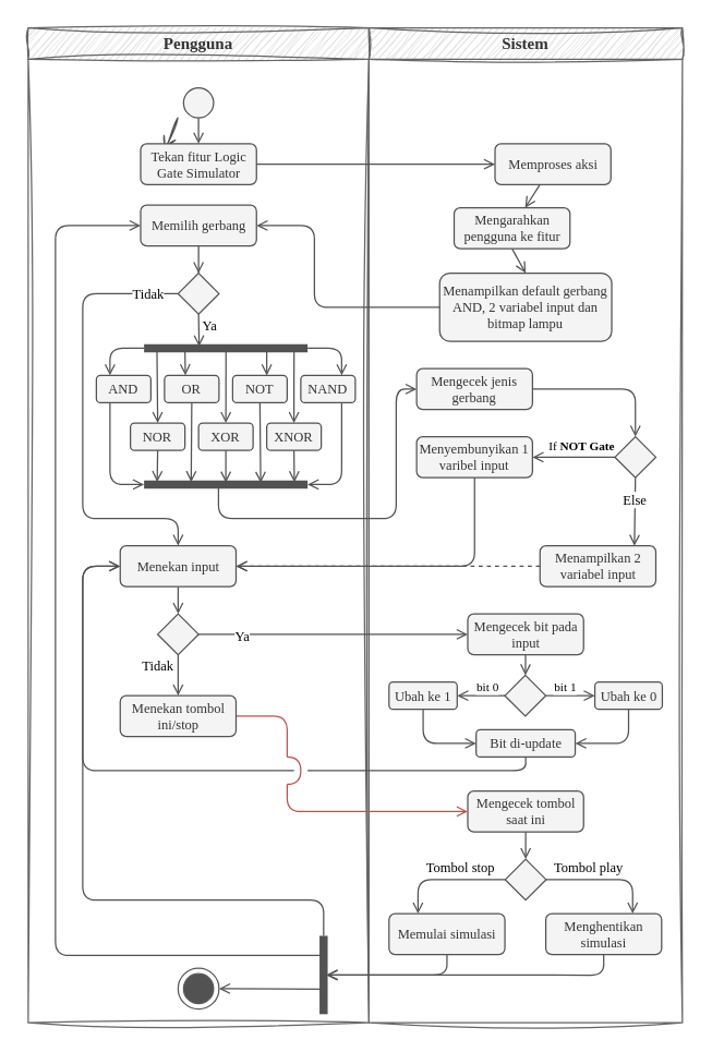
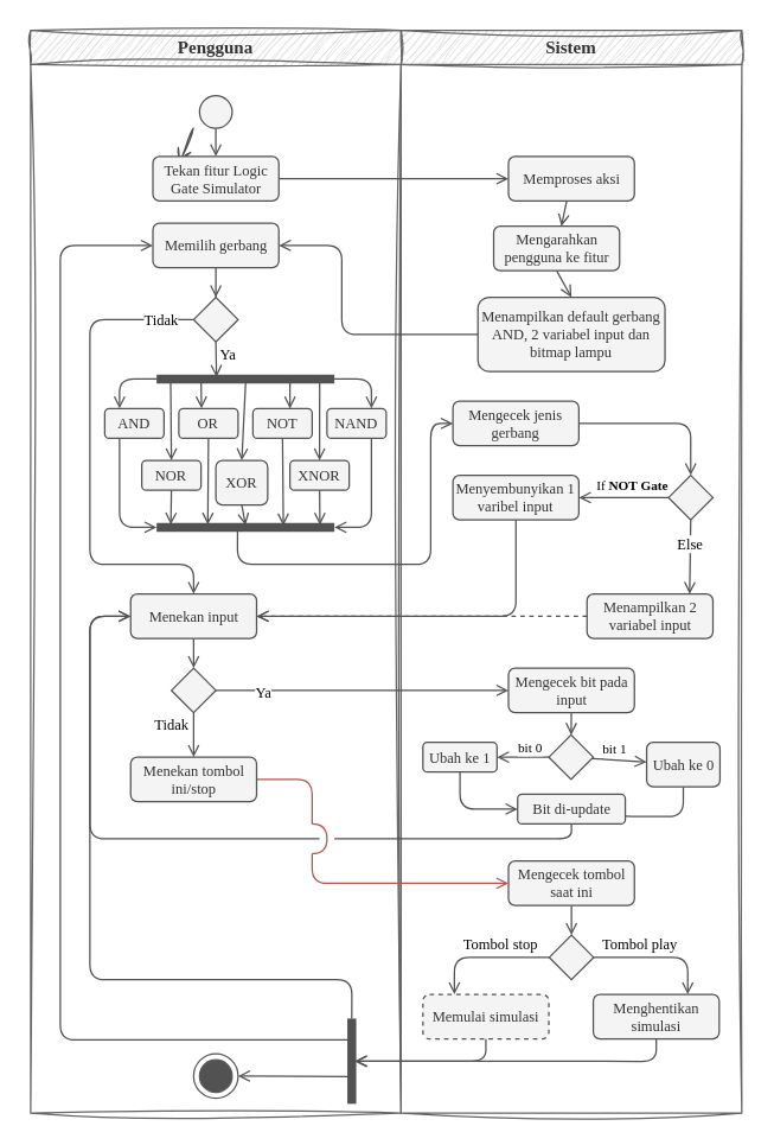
- <mxCell id="62" value="Memproses aksi" style="rounded=1;whiteSpace=wrap;html=1;fillColor=#f4f4f4;strokeColor=#525252;fontFamily=Ubuntu;fontSource=https%3A%2F%2Ffonts.googleapis.com%2Fcss%3Ffamily%3DUbuntu;fontSize=10;fontColor=#333333;" vertex="1" parent="56"><mxGeometry x="92.5" y="85" width="85" height="30" as="geometry" /></mxCell>
+ <mxCell id="62" value="Memproses aksi" style="rounded=1;whiteSpace=wrap;html=1;fillColor=#f4f4f4;strokeColor=#525252;fontFamily=Ubuntu;fontSource=https%3A%2F%2Ffonts.googleapis.com%2Fcss%3Ffamily%3DUbuntu;fontSize=10;fontColor=#333333;" vertex="1" parent="56"><mxGeometry x="72.5" y="85" width="85" height="30" as="geometry" /></mxCell>
- <mxCell id="28" value="XOR" style="rounded=1;whiteSpace=wrap;html=1;fillColor=#f4f4f4;strokeColor=#525252;fontFamily=Ubuntu;fontSource=https%3A%2F%2Ffonts.googleapis.com%2Fcss%3Ffamily%3DUbuntu;fontSize=10;fontColor=#333333;" vertex="1" parent="16"><mxGeometry x="75" y="60" width="40" height="20" as="geometry" /></mxCell>
+ <mxCell id="28" value="XOR" style="rounded=1;whiteSpace=wrap;html=1;fillColor=#f4f4f4;strokeColor=#525252;fontFamily=Ubuntu;fontSource=https%3A%2F%2Ffonts.googleapis.com%2Fcss%3Ffamily%3DUbuntu;fontSize=10;fontColor=#333333;" vertex="1" parent="16"><mxGeometry x="75" y="60" width="35" height="30" as="geometry" /></mxCell>
- <mxCell id="85" value="Ubah ke 0" style="rounded=1;whiteSpace=wrap;html=1;fillColor=#f4f4f4;strokeColor=#525252;fontFamily=Ubuntu;fontSource=https%3A%2F%2Ffonts.googleapis.com%2Fcss%3Ffamily%3DUbuntu;fontSize=10;fontColor=#333333;" vertex="1" parent="56"><mxGeometry x="165.75" y="480" width="49.5" height="20" as="geometry" /></mxCell>
+ <mxCell id="85" value="Ubah ke 0" style="rounded=1;whiteSpace=wrap;html=1;fillColor=#f4f4f4;strokeColor=#525252;fontFamily=Ubuntu;fontSource=https%3A%2F%2Ffonts.googleapis.com%2Fcss%3Ffamily%3DUbuntu;fontSize=10;fontColor=#333333;" vertex="1" parent="56"><mxGeometry x="165.75" y="480" width="49.5" height="30" as="geometry" /></mxCell>
- <mxCell id="94" value="Memulai simulasi" style="rounded=1;whiteSpace=wrap;html=1;fillColor=#f4f4f4;strokeColor=#525252;fontFamily=Ubuntu;fontSource=https%3A%2F%2Ffonts.googleapis.com%2Fcss%3Ffamily%3DUbuntu;fontSize=10;fontColor=#333333;" vertex="1" parent="56"><mxGeometry x="14.75" y="650" width="85" height="30" as="geometry" /></mxCell>
+ <mxCell id="94" value="Memulai simulasi" style="rounded=1;whiteSpace=wrap;html=1;fillColor=#f4f4f4;strokeColor=#525252;fontFamily=Ubuntu;fontSource=https%3A%2F%2Ffonts.googleapis.com%2Fcss%3Ffamily%3DUbuntu;fontSize=10;fontColor=#333333;dashed=1;" vertex="1" parent="56"><mxGeometry x="14.75" y="650" width="85" height="30" as="geometry" /></mxCell>
